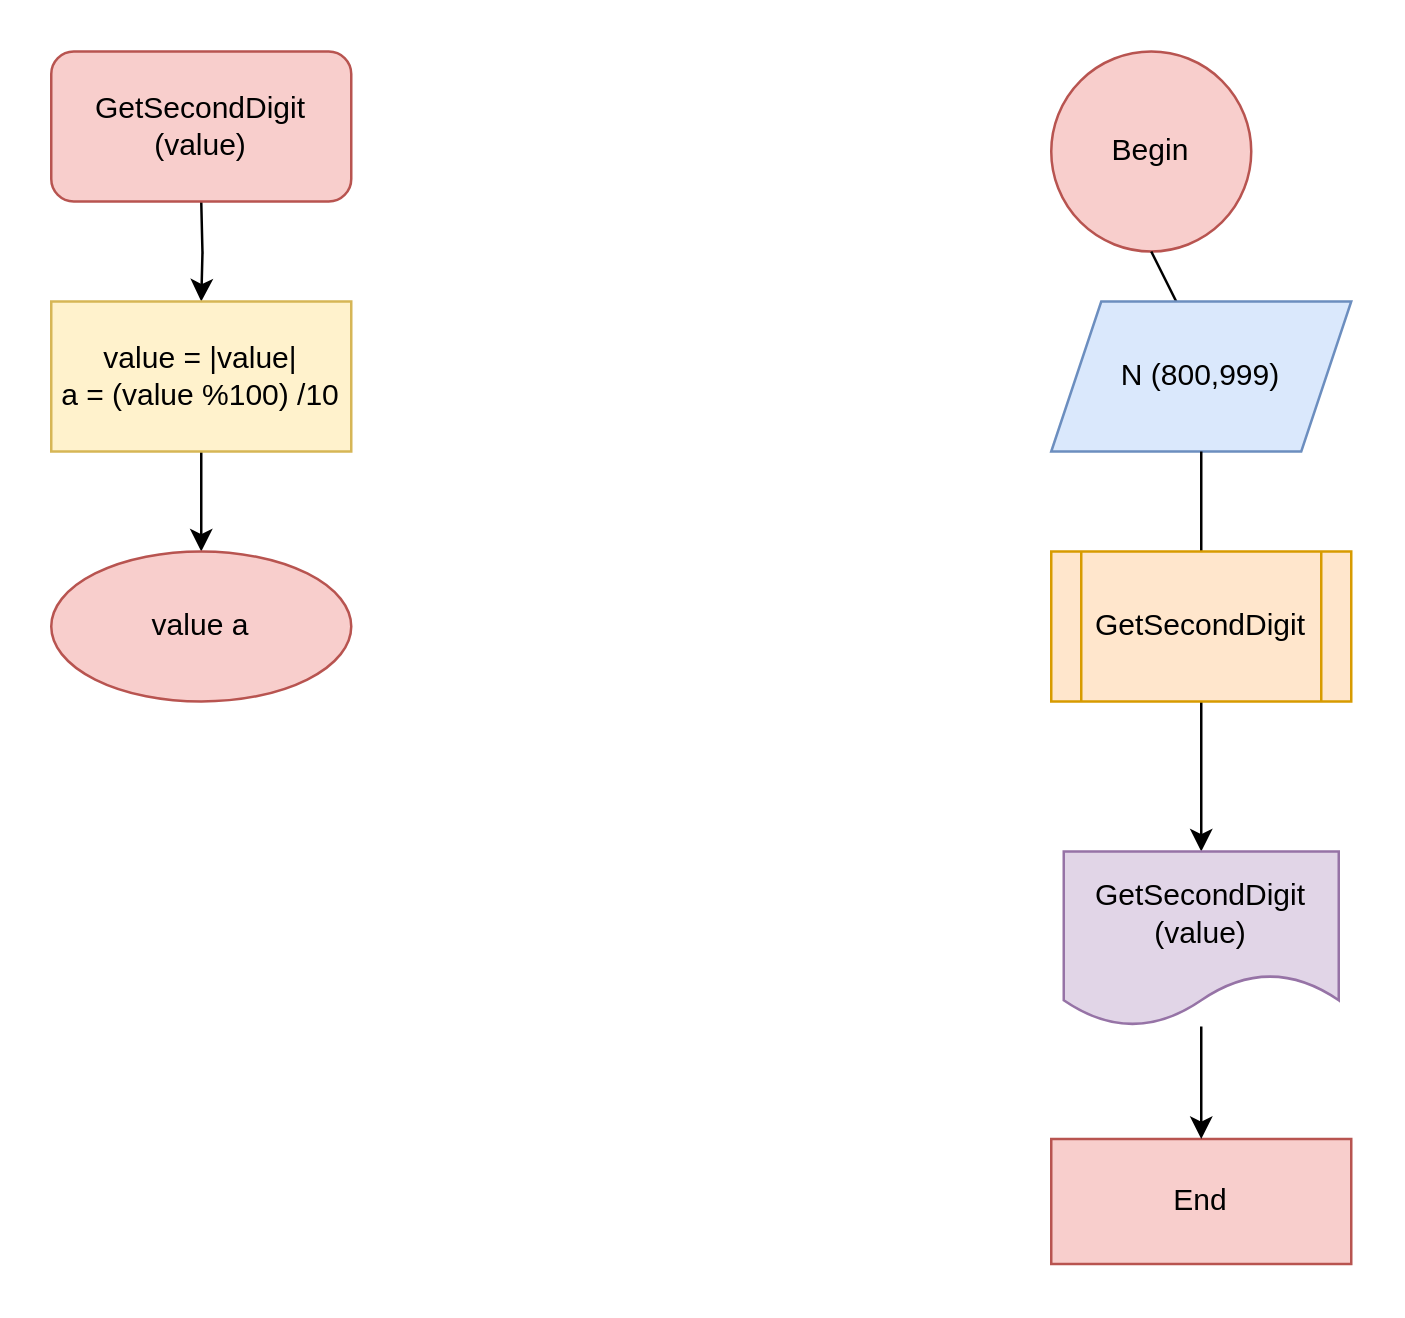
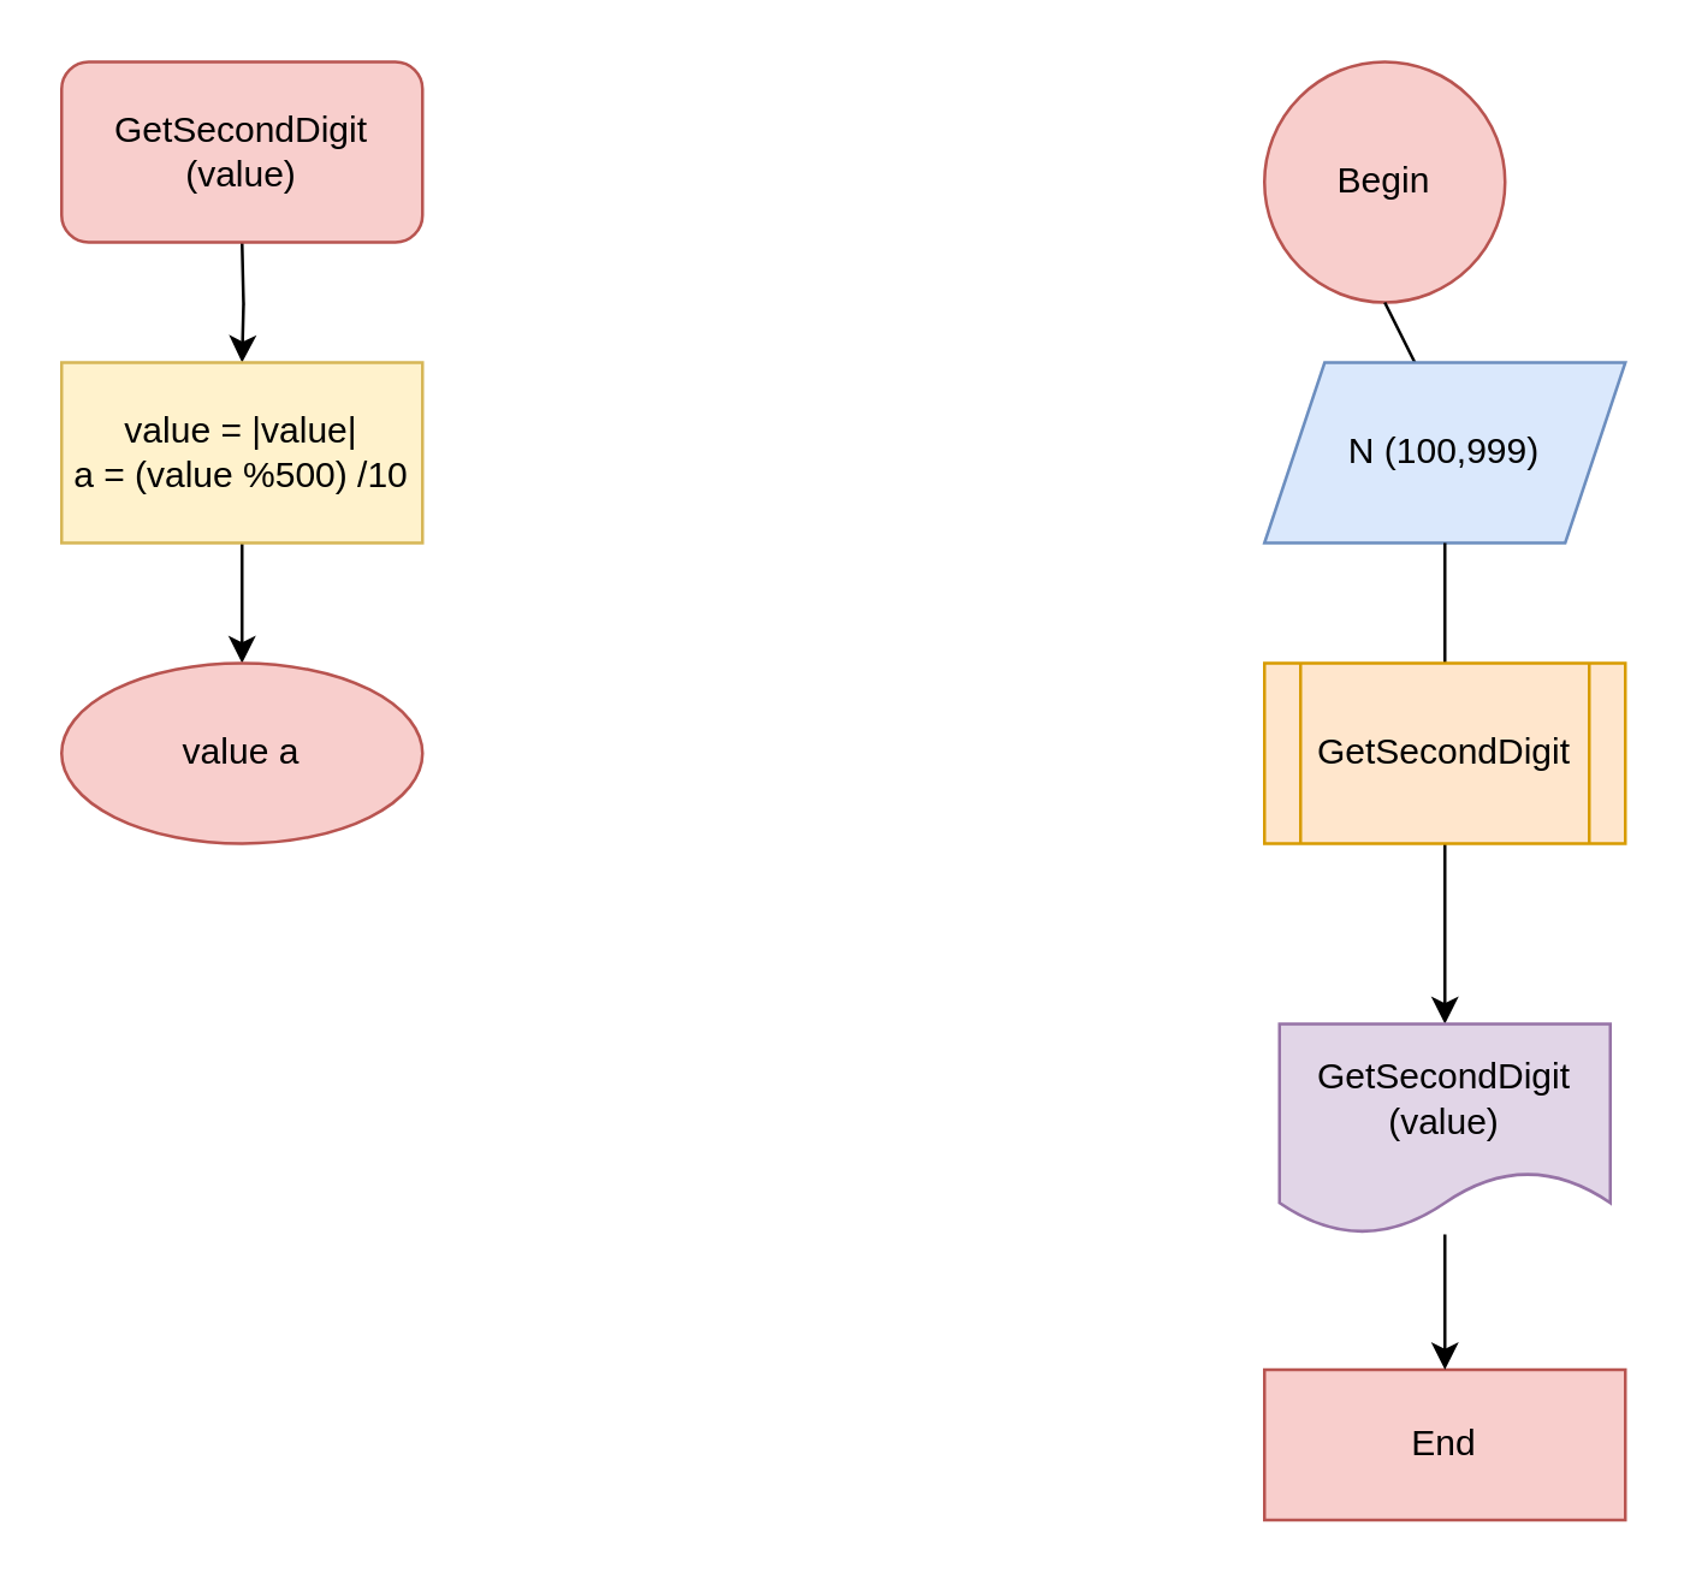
- <mxCell id="10" value="value = |value|&lt;br&gt;a = (value %100) /10" style="rounded=0;whiteSpace=wrap;html=1;fillColor=#fff2cc;strokeColor=#d6b656;" vertex="1" parent="1"><mxGeometry x="20" y="120" width="120" height="60" as="geometry" /></mxCell>
+ <mxCell id="10" value="value = |value|&lt;br&gt;a = (value %500) /10" style="rounded=0;whiteSpace=wrap;html=1;fillColor=#fff2cc;strokeColor=#d6b656;" vertex="1" parent="1"><mxGeometry x="20" y="120" width="120" height="60" as="geometry" /></mxCell>
- <mxCell id="4" value="N (800,999)" style="shape=parallelogram;perimeter=parallelogramPerimeter;whiteSpace=wrap;html=1;fixedSize=1;fillColor=#dae8fc;strokeColor=#6c8ebf;" vertex="1" parent="1"><mxGeometry x="420" y="120" width="120" height="60" as="geometry" /></mxCell>
+ <mxCell id="4" value="N (100,999)" style="shape=parallelogram;perimeter=parallelogramPerimeter;whiteSpace=wrap;html=1;fixedSize=1;fillColor=#dae8fc;strokeColor=#6c8ebf;" vertex="1" parent="1"><mxGeometry x="420" y="120" width="120" height="60" as="geometry" /></mxCell>
